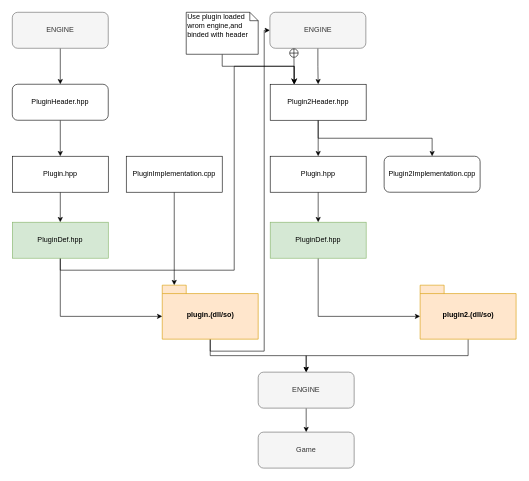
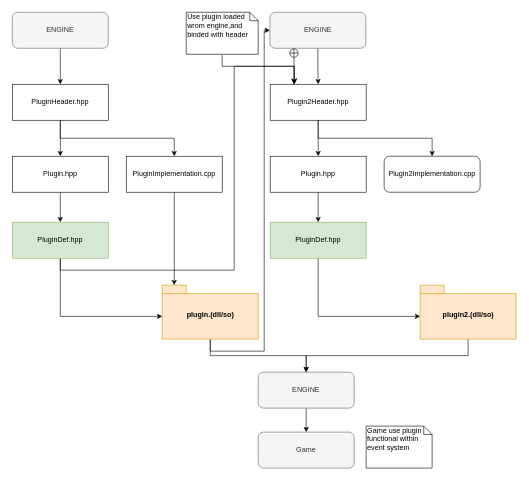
- <mxCell id="9" value="PluginHeader.hpp&lt;br&gt;" style="whiteSpace=wrap;html=1;rounded=1;" parent="1" vertex="1"><mxGeometry x="20" y="140" width="160" height="60" as="geometry" /></mxCell>
+ <mxCell id="9" value="PluginHeader.hpp&lt;br&gt;" style="rounded=0;whiteSpace=wrap;html=1;" parent="1" vertex="1"><mxGeometry x="20" y="140" width="160" height="60" as="geometry" /></mxCell>
+ <mxCell id="8" style="edgeStyle=orthogonalEdgeStyle;rounded=0;orthogonalLoop=1;jettySize=auto;html=1;exitX=0.5;exitY=1;exitDx=0;exitDy=0;" parent="1" source="9" target="11" edge="1"><mxGeometry relative="1" as="geometry" /></mxCell>
+ <mxCell id="33" value="Game use plugin functional within event system" style="shape=note;whiteSpace=wrap;html=1;size=14;verticalAlign=top;align=left;spacingTop=-6;" parent="1" vertex="1"><mxGeometry x="610" y="710" width="110" height="70" as="geometry" /></mxCell>
